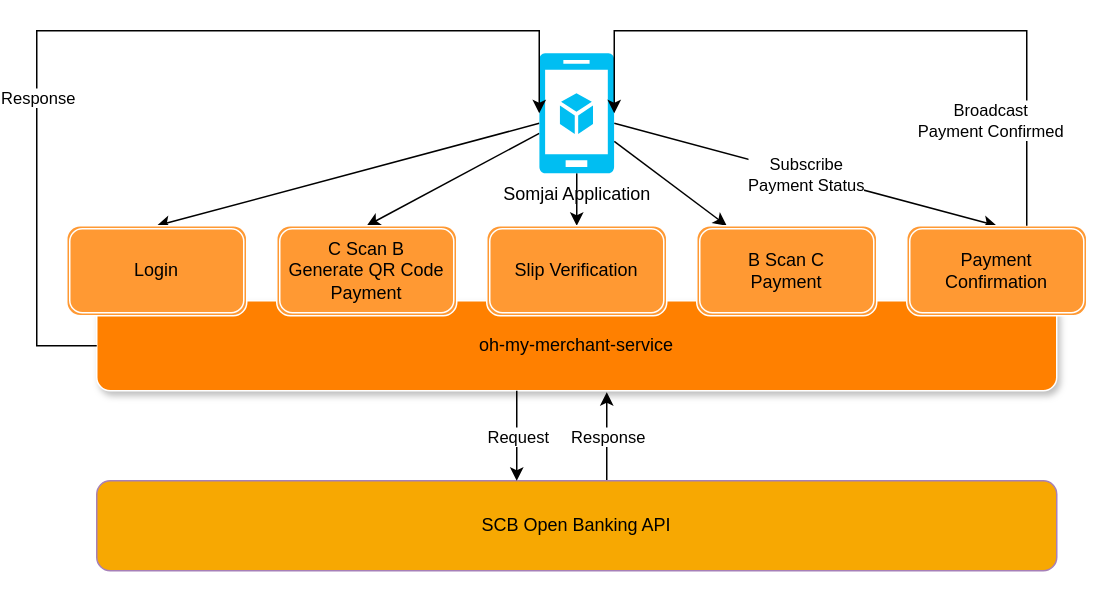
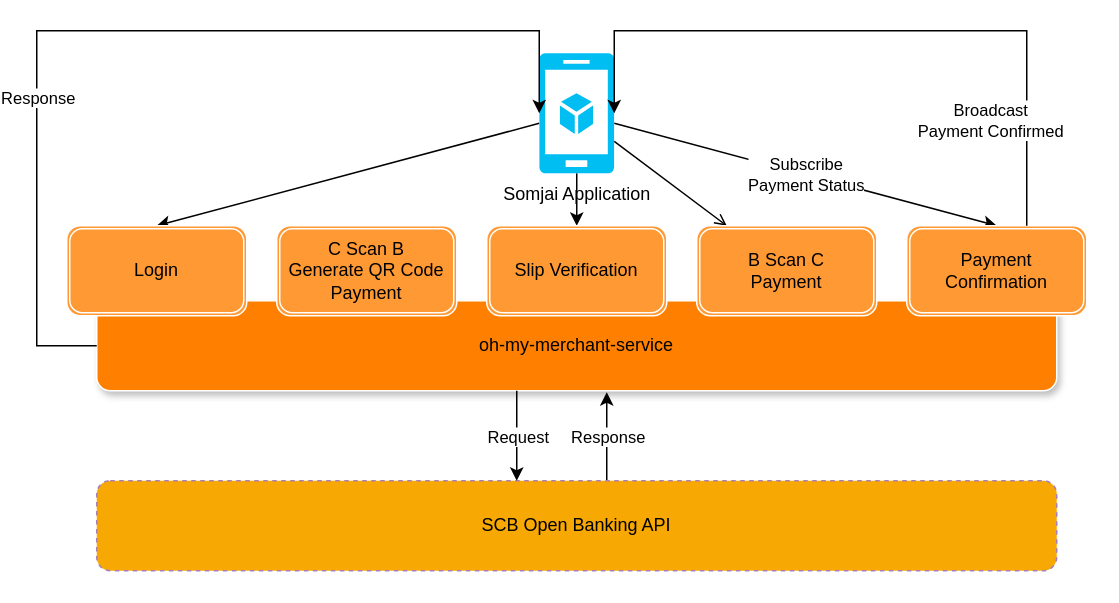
- <mxCell id="7" style="rounded=0;orthogonalLoop=1;jettySize=auto;html=1;entryX=0.5;entryY=0;entryDx=0;entryDy=0;" parent="1" source="10" target="14" edge="1"><mxGeometry relative="1" as="geometry" /></mxCell>
- <mxCell id="6" style="rounded=0;orthogonalLoop=1;jettySize=auto;html=1;" parent="1" source="10" target="15" edge="1"><mxGeometry relative="1" as="geometry" /></mxCell>
+ <mxCell id="6" style="rounded=0;orthogonalLoop=1;jettySize=auto;html=1;endArrow=open;" parent="1" source="10" target="15" edge="1"><mxGeometry relative="1" as="geometry" /></mxCell>
- <mxCell id="4" value="SCB Open Banking API" style="rounded=1;whiteSpace=wrap;html=1;fillColor=#F7A802;strokeColor=#A680B8;" parent="1" vertex="1"><mxGeometry x="60" y="320" width="640" height="60" as="geometry" /></mxCell>
+ <mxCell id="4" value="SCB Open Banking API" style="rounded=1;whiteSpace=wrap;html=1;fillColor=#F7A802;strokeColor=#A680B8;dashed=1;" parent="1" vertex="1"><mxGeometry x="60" y="320" width="640" height="60" as="geometry" /></mxCell>
